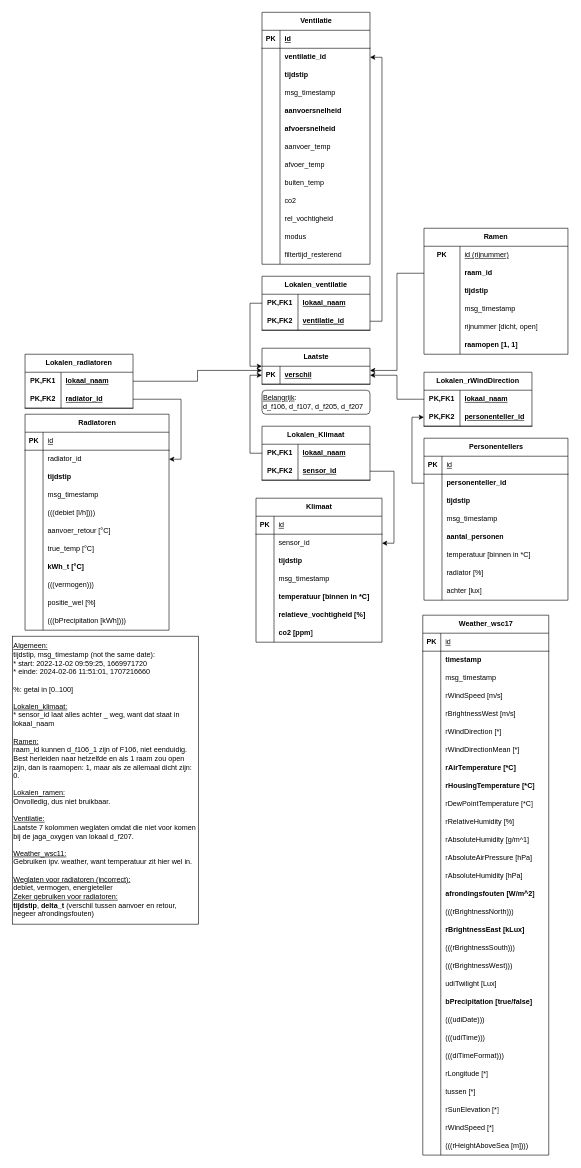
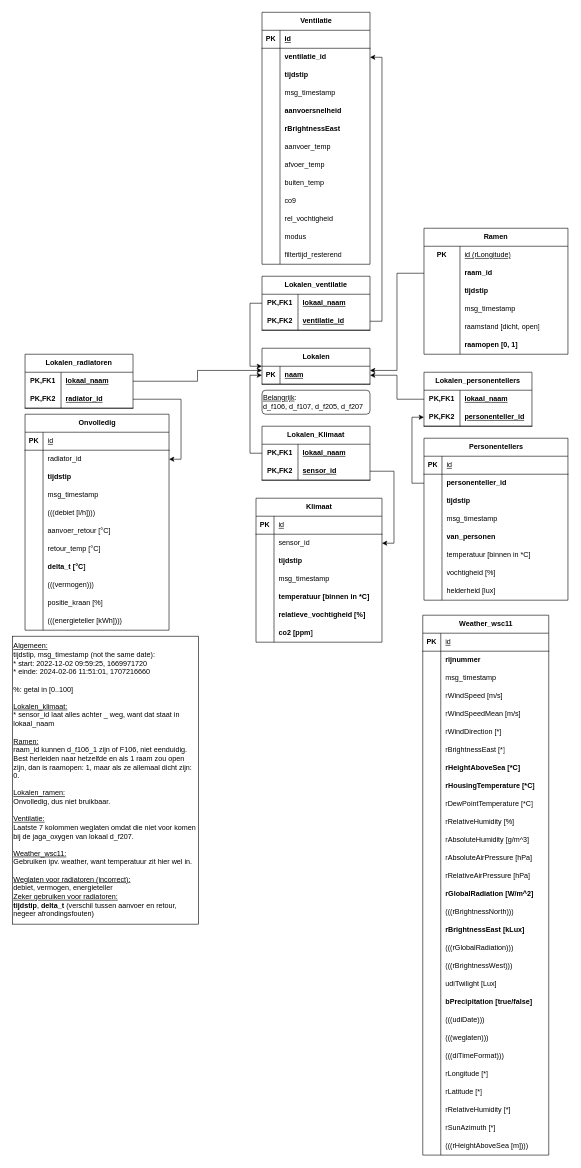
- <mxCell id="145" value="afvoersnelheid" style="shape=partialRectangle;connectable=0;fillColor=none;top=0;left=0;bottom=0;right=0;align=left;spacingLeft=6;overflow=hidden;whiteSpace=wrap;html=1;fontStyle=1" parent="143" vertex="1"><mxGeometry x="30" width="150" height="30" as="geometry"><mxRectangle width="150" height="30" as="alternateBounds" /></mxGeometry></mxCell>
+ <mxCell id="145" value="rBrightnessEast" style="shape=partialRectangle;connectable=0;fillColor=none;top=0;left=0;bottom=0;right=0;align=left;spacingLeft=6;overflow=hidden;whiteSpace=wrap;html=1;fontStyle=1" parent="143" vertex="1"><mxGeometry x="30" width="150" height="30" as="geometry"><mxRectangle width="150" height="30" as="alternateBounds" /></mxGeometry></mxCell>
- <mxCell id="157" value="co2" style="shape=partialRectangle;connectable=0;fillColor=none;top=0;left=0;bottom=0;right=0;align=left;spacingLeft=6;overflow=hidden;whiteSpace=wrap;html=1;fontStyle=0" parent="155" vertex="1"><mxGeometry x="30" width="150" height="30" as="geometry"><mxRectangle width="150" height="30" as="alternateBounds" /></mxGeometry></mxCell>
+ <mxCell id="157" value="co9" style="shape=partialRectangle;connectable=0;fillColor=none;top=0;left=0;bottom=0;right=0;align=left;spacingLeft=6;overflow=hidden;whiteSpace=wrap;html=1;fontStyle=0" parent="155" vertex="1"><mxGeometry x="30" width="150" height="30" as="geometry"><mxRectangle width="150" height="30" as="alternateBounds" /></mxGeometry></mxCell>
- <mxCell id="76" value="id (rijnummer)" style="shape=partialRectangle;connectable=0;fillColor=none;top=0;left=0;bottom=0;right=0;align=left;spacingLeft=6;fontStyle=4;overflow=hidden;html=1;whiteSpace=wrap;" parent="74" vertex="1"><mxGeometry x="60" width="180" height="30" as="geometry"><mxRectangle width="180" height="30" as="alternateBounds" /></mxGeometry></mxCell>
+ <mxCell id="76" value="id (rLongitude)" style="shape=partialRectangle;connectable=0;fillColor=none;top=0;left=0;bottom=0;right=0;align=left;spacingLeft=6;fontStyle=4;overflow=hidden;html=1;whiteSpace=wrap;" parent="74" vertex="1"><mxGeometry x="60" width="180" height="30" as="geometry"><mxRectangle width="180" height="30" as="alternateBounds" /></mxGeometry></mxCell>
- <mxCell id="88" value="rijnummer [dicht, open]" style="shape=partialRectangle;connectable=0;fillColor=none;top=0;left=0;bottom=0;right=0;align=left;spacingLeft=6;overflow=hidden;html=1;whiteSpace=wrap;" parent="86" vertex="1"><mxGeometry x="60" width="180" height="30" as="geometry"><mxRectangle width="180" height="30" as="alternateBounds" /></mxGeometry></mxCell>
+ <mxCell id="88" value="raamstand [dicht, open]" style="shape=partialRectangle;connectable=0;fillColor=none;top=0;left=0;bottom=0;right=0;align=left;spacingLeft=6;overflow=hidden;html=1;whiteSpace=wrap;" parent="86" vertex="1"><mxGeometry x="60" width="180" height="30" as="geometry"><mxRectangle width="180" height="30" as="alternateBounds" /></mxGeometry></mxCell>
- <mxCell id="91" value="&lt;b&gt;raamopen [1, 1]&lt;/b&gt;" style="shape=partialRectangle;connectable=0;fillColor=none;top=0;left=0;bottom=0;right=0;align=left;spacingLeft=6;overflow=hidden;html=1;whiteSpace=wrap;" parent="89" vertex="1"><mxGeometry x="60" width="180" height="30" as="geometry"><mxRectangle width="180" height="30" as="alternateBounds" /></mxGeometry></mxCell>
+ <mxCell id="91" value="&lt;b&gt;raamopen [0, 1]&lt;/b&gt;" style="shape=partialRectangle;connectable=0;fillColor=none;top=0;left=0;bottom=0;right=0;align=left;spacingLeft=6;overflow=hidden;html=1;whiteSpace=wrap;" parent="89" vertex="1"><mxGeometry x="60" width="180" height="30" as="geometry"><mxRectangle width="180" height="30" as="alternateBounds" /></mxGeometry></mxCell>
- <mxCell id="37" value="Laatste" style="shape=table;startSize=30;container=1;collapsible=1;childLayout=tableLayout;fixedRows=1;rowLines=0;fontStyle=1;align=center;resizeLast=1;html=1;" parent="1" vertex="1"><mxGeometry x="436" y="580" width="180" height="60" as="geometry" /></mxCell>
+ <mxCell id="37" value="Lokalen" style="shape=table;startSize=30;container=1;collapsible=1;childLayout=tableLayout;fixedRows=1;rowLines=0;fontStyle=1;align=center;resizeLast=1;html=1;" parent="1" vertex="1"><mxGeometry x="436" y="580" width="180" height="60" as="geometry" /></mxCell>
- <mxCell id="40" value="verschil" style="shape=partialRectangle;connectable=0;fillColor=none;top=0;left=0;bottom=0;right=0;align=left;spacingLeft=6;fontStyle=5;overflow=hidden;whiteSpace=wrap;html=1;" parent="38" vertex="1"><mxGeometry x="30" width="150" height="30" as="geometry"><mxRectangle width="150" height="30" as="alternateBounds" /></mxGeometry></mxCell>
+ <mxCell id="40" value="naam" style="shape=partialRectangle;connectable=0;fillColor=none;top=0;left=0;bottom=0;right=0;align=left;spacingLeft=6;fontStyle=5;overflow=hidden;whiteSpace=wrap;html=1;" parent="38" vertex="1"><mxGeometry x="30" width="150" height="30" as="geometry"><mxRectangle width="150" height="30" as="alternateBounds" /></mxGeometry></mxCell>
- <mxCell id="119" value="Lokalen_rWindDirection" style="shape=table;startSize=30;container=1;collapsible=1;childLayout=tableLayout;fixedRows=1;rowLines=0;fontStyle=1;align=center;resizeLast=1;html=1;whiteSpace=wrap;" parent="1" vertex="1"><mxGeometry x="706" y="620" width="180" height="90" as="geometry" /></mxCell>
+ <mxCell id="119" value="Lokalen_personentellers" style="shape=table;startSize=30;container=1;collapsible=1;childLayout=tableLayout;fixedRows=1;rowLines=0;fontStyle=1;align=center;resizeLast=1;html=1;whiteSpace=wrap;" parent="1" vertex="1"><mxGeometry x="706" y="620" width="180" height="90" as="geometry" /></mxCell>
- <mxCell id="2" value="Radiatoren" style="shape=table;startSize=30;container=1;collapsible=1;childLayout=tableLayout;fixedRows=1;rowLines=0;fontStyle=1;align=center;resizeLast=1;html=1;" parent="1" vertex="1"><mxGeometry x="41" y="690" width="240" height="360" as="geometry" /></mxCell>
+ <mxCell id="2" value="Onvolledig" style="shape=table;startSize=30;container=1;collapsible=1;childLayout=tableLayout;fixedRows=1;rowLines=0;fontStyle=1;align=center;resizeLast=1;html=1;" parent="1" vertex="1"><mxGeometry x="41" y="690" width="240" height="360" as="geometry" /></mxCell>
- <mxCell id="108" value="aantal_personen" style="shape=partialRectangle;connectable=0;fillColor=none;top=0;left=0;bottom=0;right=0;align=left;spacingLeft=6;overflow=hidden;whiteSpace=wrap;html=1;fontStyle=1" parent="106" vertex="1"><mxGeometry x="30" width="210" height="30" as="geometry"><mxRectangle width="210" height="30" as="alternateBounds" /></mxGeometry></mxCell>
+ <mxCell id="108" value="van_personen" style="shape=partialRectangle;connectable=0;fillColor=none;top=0;left=0;bottom=0;right=0;align=left;spacingLeft=6;overflow=hidden;whiteSpace=wrap;html=1;fontStyle=1" parent="106" vertex="1"><mxGeometry x="30" width="210" height="30" as="geometry"><mxRectangle width="210" height="30" as="alternateBounds" /></mxGeometry></mxCell>
- <mxCell id="23" value="&lt;div&gt;true_temp [°C]&lt;/div&gt;" style="shape=partialRectangle;connectable=0;fillColor=none;top=0;left=0;bottom=0;right=0;align=left;spacingLeft=6;overflow=hidden;whiteSpace=wrap;html=1;" parent="21" vertex="1"><mxGeometry x="30" width="210" height="30" as="geometry"><mxRectangle width="210" height="30" as="alternateBounds" /></mxGeometry></mxCell>
+ <mxCell id="23" value="&lt;div&gt;retour_temp [°C]&lt;/div&gt;" style="shape=partialRectangle;connectable=0;fillColor=none;top=0;left=0;bottom=0;right=0;align=left;spacingLeft=6;overflow=hidden;whiteSpace=wrap;html=1;" parent="21" vertex="1"><mxGeometry x="30" width="210" height="30" as="geometry"><mxRectangle width="210" height="30" as="alternateBounds" /></mxGeometry></mxCell>
- <mxCell id="26" value="kWh_t [°C]" style="shape=partialRectangle;connectable=0;fillColor=none;top=0;left=0;bottom=0;right=0;align=left;spacingLeft=6;overflow=hidden;whiteSpace=wrap;html=1;fontStyle=1" parent="24" vertex="1"><mxGeometry x="30" width="210" height="30" as="geometry"><mxRectangle width="210" height="30" as="alternateBounds" /></mxGeometry></mxCell>
+ <mxCell id="26" value="delta_t [°C]" style="shape=partialRectangle;connectable=0;fillColor=none;top=0;left=0;bottom=0;right=0;align=left;spacingLeft=6;overflow=hidden;whiteSpace=wrap;html=1;fontStyle=1" parent="24" vertex="1"><mxGeometry x="30" width="210" height="30" as="geometry"><mxRectangle width="210" height="30" as="alternateBounds" /></mxGeometry></mxCell>
- <mxCell id="114" value="radiator [%]" style="shape=partialRectangle;connectable=0;fillColor=none;top=0;left=0;bottom=0;right=0;align=left;spacingLeft=6;overflow=hidden;whiteSpace=wrap;html=1;" parent="112" vertex="1"><mxGeometry x="30" width="210" height="30" as="geometry"><mxRectangle width="210" height="30" as="alternateBounds" /></mxGeometry></mxCell>
+ <mxCell id="114" value="vochtigheid [%]" style="shape=partialRectangle;connectable=0;fillColor=none;top=0;left=0;bottom=0;right=0;align=left;spacingLeft=6;overflow=hidden;whiteSpace=wrap;html=1;" parent="112" vertex="1"><mxGeometry x="30" width="210" height="30" as="geometry"><mxRectangle width="210" height="30" as="alternateBounds" /></mxGeometry></mxCell>
- <mxCell id="117" value="achter [lux]" style="shape=partialRectangle;connectable=0;fillColor=none;top=0;left=0;bottom=0;right=0;align=left;spacingLeft=6;overflow=hidden;whiteSpace=wrap;html=1;" parent="115" vertex="1"><mxGeometry x="30" width="210" height="30" as="geometry"><mxRectangle width="210" height="30" as="alternateBounds" /></mxGeometry></mxCell>
+ <mxCell id="117" value="helderheid [lux]" style="shape=partialRectangle;connectable=0;fillColor=none;top=0;left=0;bottom=0;right=0;align=left;spacingLeft=6;overflow=hidden;whiteSpace=wrap;html=1;" parent="115" vertex="1"><mxGeometry x="30" width="210" height="30" as="geometry"><mxRectangle width="210" height="30" as="alternateBounds" /></mxGeometry></mxCell>
- <mxCell id="32" value="positie_wel [%]" style="shape=partialRectangle;connectable=0;fillColor=none;top=0;left=0;bottom=0;right=0;align=left;spacingLeft=6;overflow=hidden;whiteSpace=wrap;html=1;" parent="30" vertex="1"><mxGeometry x="30" width="210" height="30" as="geometry"><mxRectangle width="210" height="30" as="alternateBounds" /></mxGeometry></mxCell>
+ <mxCell id="32" value="positie_kraan [%]" style="shape=partialRectangle;connectable=0;fillColor=none;top=0;left=0;bottom=0;right=0;align=left;spacingLeft=6;overflow=hidden;whiteSpace=wrap;html=1;" parent="30" vertex="1"><mxGeometry x="30" width="210" height="30" as="geometry"><mxRectangle width="210" height="30" as="alternateBounds" /></mxGeometry></mxCell>
- <mxCell id="35" value="(((bPrecipitation [kWh])))" style="shape=partialRectangle;connectable=0;fillColor=none;top=0;left=0;bottom=0;right=0;align=left;spacingLeft=6;overflow=hidden;whiteSpace=wrap;html=1;" parent="33" vertex="1"><mxGeometry x="30" width="210" height="30" as="geometry"><mxRectangle width="210" height="30" as="alternateBounds" /></mxGeometry></mxCell>
+ <mxCell id="35" value="(((energieteller [kWh])))" style="shape=partialRectangle;connectable=0;fillColor=none;top=0;left=0;bottom=0;right=0;align=left;spacingLeft=6;overflow=hidden;whiteSpace=wrap;html=1;" parent="33" vertex="1"><mxGeometry x="30" width="210" height="30" as="geometry"><mxRectangle width="210" height="30" as="alternateBounds" /></mxGeometry></mxCell>
- <mxCell id="176" value="Weather_wsc17" style="shape=table;startSize=30;container=1;collapsible=1;childLayout=tableLayout;fixedRows=1;rowLines=0;fontStyle=1;align=center;resizeLast=1;html=1;" parent="1" vertex="1"><mxGeometry x="704" y="1025" width="210" height="900" as="geometry" /></mxCell>
+ <mxCell id="176" value="Weather_wsc11" style="shape=table;startSize=30;container=1;collapsible=1;childLayout=tableLayout;fixedRows=1;rowLines=0;fontStyle=1;align=center;resizeLast=1;html=1;" parent="1" vertex="1"><mxGeometry x="704" y="1025" width="210" height="900" as="geometry" /></mxCell>
- <mxCell id="182" value="&lt;b&gt;timestamp&lt;/b&gt;" style="shape=partialRectangle;connectable=0;fillColor=none;top=0;left=0;bottom=0;right=0;align=left;spacingLeft=6;overflow=hidden;whiteSpace=wrap;html=1;" parent="180" vertex="1"><mxGeometry x="30" width="180" height="30" as="geometry"><mxRectangle width="180" height="30" as="alternateBounds" /></mxGeometry></mxCell>
+ <mxCell id="182" value="&lt;b&gt;rijnummer&lt;/b&gt;" style="shape=partialRectangle;connectable=0;fillColor=none;top=0;left=0;bottom=0;right=0;align=left;spacingLeft=6;overflow=hidden;whiteSpace=wrap;html=1;" parent="180" vertex="1"><mxGeometry x="30" width="180" height="30" as="geometry"><mxRectangle width="180" height="30" as="alternateBounds" /></mxGeometry></mxCell>
- <mxCell id="191" value="rBrightnessWest [m/s]" style="shape=partialRectangle;connectable=0;fillColor=none;top=0;left=0;bottom=0;right=0;align=left;spacingLeft=6;overflow=hidden;whiteSpace=wrap;html=1;fontStyle=0" parent="189" vertex="1"><mxGeometry x="30" width="180" height="30" as="geometry"><mxRectangle width="180" height="30" as="alternateBounds" /></mxGeometry></mxCell>
+ <mxCell id="191" value="rWindSpeedMean [m/s]" style="shape=partialRectangle;connectable=0;fillColor=none;top=0;left=0;bottom=0;right=0;align=left;spacingLeft=6;overflow=hidden;whiteSpace=wrap;html=1;fontStyle=0" parent="189" vertex="1"><mxGeometry x="30" width="180" height="30" as="geometry"><mxRectangle width="180" height="30" as="alternateBounds" /></mxGeometry></mxCell>
- <mxCell id="197" value="rWindDirectionMean [*]" style="shape=partialRectangle;connectable=0;fillColor=none;top=0;left=0;bottom=0;right=0;align=left;spacingLeft=6;overflow=hidden;whiteSpace=wrap;html=1;fontStyle=0" parent="195" vertex="1"><mxGeometry x="30" width="180" height="30" as="geometry"><mxRectangle width="180" height="30" as="alternateBounds" /></mxGeometry></mxCell>
+ <mxCell id="197" value="rBrightnessEast [*]" style="shape=partialRectangle;connectable=0;fillColor=none;top=0;left=0;bottom=0;right=0;align=left;spacingLeft=6;overflow=hidden;whiteSpace=wrap;html=1;fontStyle=0" parent="195" vertex="1"><mxGeometry x="30" width="180" height="30" as="geometry"><mxRectangle width="180" height="30" as="alternateBounds" /></mxGeometry></mxCell>
- <mxCell id="200" value="rAirTemperature [*C]" style="shape=partialRectangle;connectable=0;fillColor=none;top=0;left=0;bottom=0;right=0;align=left;spacingLeft=6;overflow=hidden;whiteSpace=wrap;html=1;fontStyle=1" parent="198" vertex="1"><mxGeometry x="30" width="180" height="30" as="geometry"><mxRectangle width="180" height="30" as="alternateBounds" /></mxGeometry></mxCell>
+ <mxCell id="200" value="rHeightAboveSea [*C]" style="shape=partialRectangle;connectable=0;fillColor=none;top=0;left=0;bottom=0;right=0;align=left;spacingLeft=6;overflow=hidden;whiteSpace=wrap;html=1;fontStyle=1" parent="198" vertex="1"><mxGeometry x="30" width="180" height="30" as="geometry"><mxRectangle width="180" height="30" as="alternateBounds" /></mxGeometry></mxCell>
- <mxCell id="212" value="rAbsoluteHumidity [g/m^1]" style="shape=partialRectangle;connectable=0;fillColor=none;top=0;left=0;bottom=0;right=0;align=left;spacingLeft=6;overflow=hidden;whiteSpace=wrap;html=1;fontStyle=0" parent="210" vertex="1"><mxGeometry x="30" width="180" height="30" as="geometry"><mxRectangle width="180" height="30" as="alternateBounds" /></mxGeometry></mxCell>
+ <mxCell id="212" value="rAbsoluteHumidity [g/m^3]" style="shape=partialRectangle;connectable=0;fillColor=none;top=0;left=0;bottom=0;right=0;align=left;spacingLeft=6;overflow=hidden;whiteSpace=wrap;html=1;fontStyle=0" parent="210" vertex="1"><mxGeometry x="30" width="180" height="30" as="geometry"><mxRectangle width="180" height="30" as="alternateBounds" /></mxGeometry></mxCell>
- <mxCell id="218" value="rAbsoluteHumidity [hPa]" style="shape=partialRectangle;connectable=0;fillColor=none;top=0;left=0;bottom=0;right=0;align=left;spacingLeft=6;overflow=hidden;whiteSpace=wrap;html=1;fontStyle=0" parent="216" vertex="1"><mxGeometry x="30" width="180" height="30" as="geometry"><mxRectangle width="180" height="30" as="alternateBounds" /></mxGeometry></mxCell>
+ <mxCell id="218" value="rRelativeAirPressure [hPa]" style="shape=partialRectangle;connectable=0;fillColor=none;top=0;left=0;bottom=0;right=0;align=left;spacingLeft=6;overflow=hidden;whiteSpace=wrap;html=1;fontStyle=0" parent="216" vertex="1"><mxGeometry x="30" width="180" height="30" as="geometry"><mxRectangle width="180" height="30" as="alternateBounds" /></mxGeometry></mxCell>
- <mxCell id="221" value="afrondingsfouten [W/m^2]" style="shape=partialRectangle;connectable=0;fillColor=none;top=0;left=0;bottom=0;right=0;align=left;spacingLeft=6;overflow=hidden;whiteSpace=wrap;html=1;fontStyle=1" parent="219" vertex="1"><mxGeometry x="30" width="180" height="30" as="geometry"><mxRectangle width="180" height="30" as="alternateBounds" /></mxGeometry></mxCell>
+ <mxCell id="221" value="rGlobalRadiation [W/m^2]" style="shape=partialRectangle;connectable=0;fillColor=none;top=0;left=0;bottom=0;right=0;align=left;spacingLeft=6;overflow=hidden;whiteSpace=wrap;html=1;fontStyle=1" parent="219" vertex="1"><mxGeometry x="30" width="180" height="30" as="geometry"><mxRectangle width="180" height="30" as="alternateBounds" /></mxGeometry></mxCell>
- <mxCell id="230" value="(((rBrightnessSouth)))" style="shape=partialRectangle;connectable=0;fillColor=none;top=0;left=0;bottom=0;right=0;align=left;spacingLeft=6;overflow=hidden;whiteSpace=wrap;html=1;fontStyle=0" parent="228" vertex="1"><mxGeometry x="30" width="180" height="30" as="geometry"><mxRectangle width="180" height="30" as="alternateBounds" /></mxGeometry></mxCell>
+ <mxCell id="230" value="(((rGlobalRadiation)))" style="shape=partialRectangle;connectable=0;fillColor=none;top=0;left=0;bottom=0;right=0;align=left;spacingLeft=6;overflow=hidden;whiteSpace=wrap;html=1;fontStyle=0" parent="228" vertex="1"><mxGeometry x="30" width="180" height="30" as="geometry"><mxRectangle width="180" height="30" as="alternateBounds" /></mxGeometry></mxCell>
- <mxCell id="245" value="(((udiTime)))" style="shape=partialRectangle;connectable=0;fillColor=none;top=0;left=0;bottom=0;right=0;align=left;spacingLeft=6;overflow=hidden;whiteSpace=wrap;html=1;fontStyle=0" parent="243" vertex="1"><mxGeometry x="30" width="180" height="30" as="geometry"><mxRectangle width="180" height="30" as="alternateBounds" /></mxGeometry></mxCell>
+ <mxCell id="245" value="(((weglaten)))" style="shape=partialRectangle;connectable=0;fillColor=none;top=0;left=0;bottom=0;right=0;align=left;spacingLeft=6;overflow=hidden;whiteSpace=wrap;html=1;fontStyle=0" parent="243" vertex="1"><mxGeometry x="30" width="180" height="30" as="geometry"><mxRectangle width="180" height="30" as="alternateBounds" /></mxGeometry></mxCell>
- <mxCell id="254" value="tussen [*]" style="shape=partialRectangle;connectable=0;fillColor=none;top=0;left=0;bottom=0;right=0;align=left;spacingLeft=6;overflow=hidden;whiteSpace=wrap;html=1;fontStyle=0" parent="252" vertex="1"><mxGeometry x="30" width="180" height="30" as="geometry"><mxRectangle width="180" height="30" as="alternateBounds" /></mxGeometry></mxCell>
+ <mxCell id="254" value="rLatitude [*]" style="shape=partialRectangle;connectable=0;fillColor=none;top=0;left=0;bottom=0;right=0;align=left;spacingLeft=6;overflow=hidden;whiteSpace=wrap;html=1;fontStyle=0" parent="252" vertex="1"><mxGeometry x="30" width="180" height="30" as="geometry"><mxRectangle width="180" height="30" as="alternateBounds" /></mxGeometry></mxCell>
- <mxCell id="257" value="rSunElevation [*]" style="shape=partialRectangle;connectable=0;fillColor=none;top=0;left=0;bottom=0;right=0;align=left;spacingLeft=6;overflow=hidden;whiteSpace=wrap;html=1;fontStyle=0" parent="255" vertex="1"><mxGeometry x="30" width="180" height="30" as="geometry"><mxRectangle width="180" height="30" as="alternateBounds" /></mxGeometry></mxCell>
+ <mxCell id="257" value="rRelativeHumidity [*]" style="shape=partialRectangle;connectable=0;fillColor=none;top=0;left=0;bottom=0;right=0;align=left;spacingLeft=6;overflow=hidden;whiteSpace=wrap;html=1;fontStyle=0" parent="255" vertex="1"><mxGeometry x="30" width="180" height="30" as="geometry"><mxRectangle width="180" height="30" as="alternateBounds" /></mxGeometry></mxCell>
- <mxCell id="260" value="rWindSpeed [*]" style="shape=partialRectangle;connectable=0;fillColor=none;top=0;left=0;bottom=0;right=0;align=left;spacingLeft=6;overflow=hidden;whiteSpace=wrap;html=1;fontStyle=0" parent="258" vertex="1"><mxGeometry x="30" width="180" height="30" as="geometry"><mxRectangle width="180" height="30" as="alternateBounds" /></mxGeometry></mxCell>
+ <mxCell id="260" value="rSunAzimuth [*]" style="shape=partialRectangle;connectable=0;fillColor=none;top=0;left=0;bottom=0;right=0;align=left;spacingLeft=6;overflow=hidden;whiteSpace=wrap;html=1;fontStyle=0" parent="258" vertex="1"><mxGeometry x="30" width="180" height="30" as="geometry"><mxRectangle width="180" height="30" as="alternateBounds" /></mxGeometry></mxCell>
